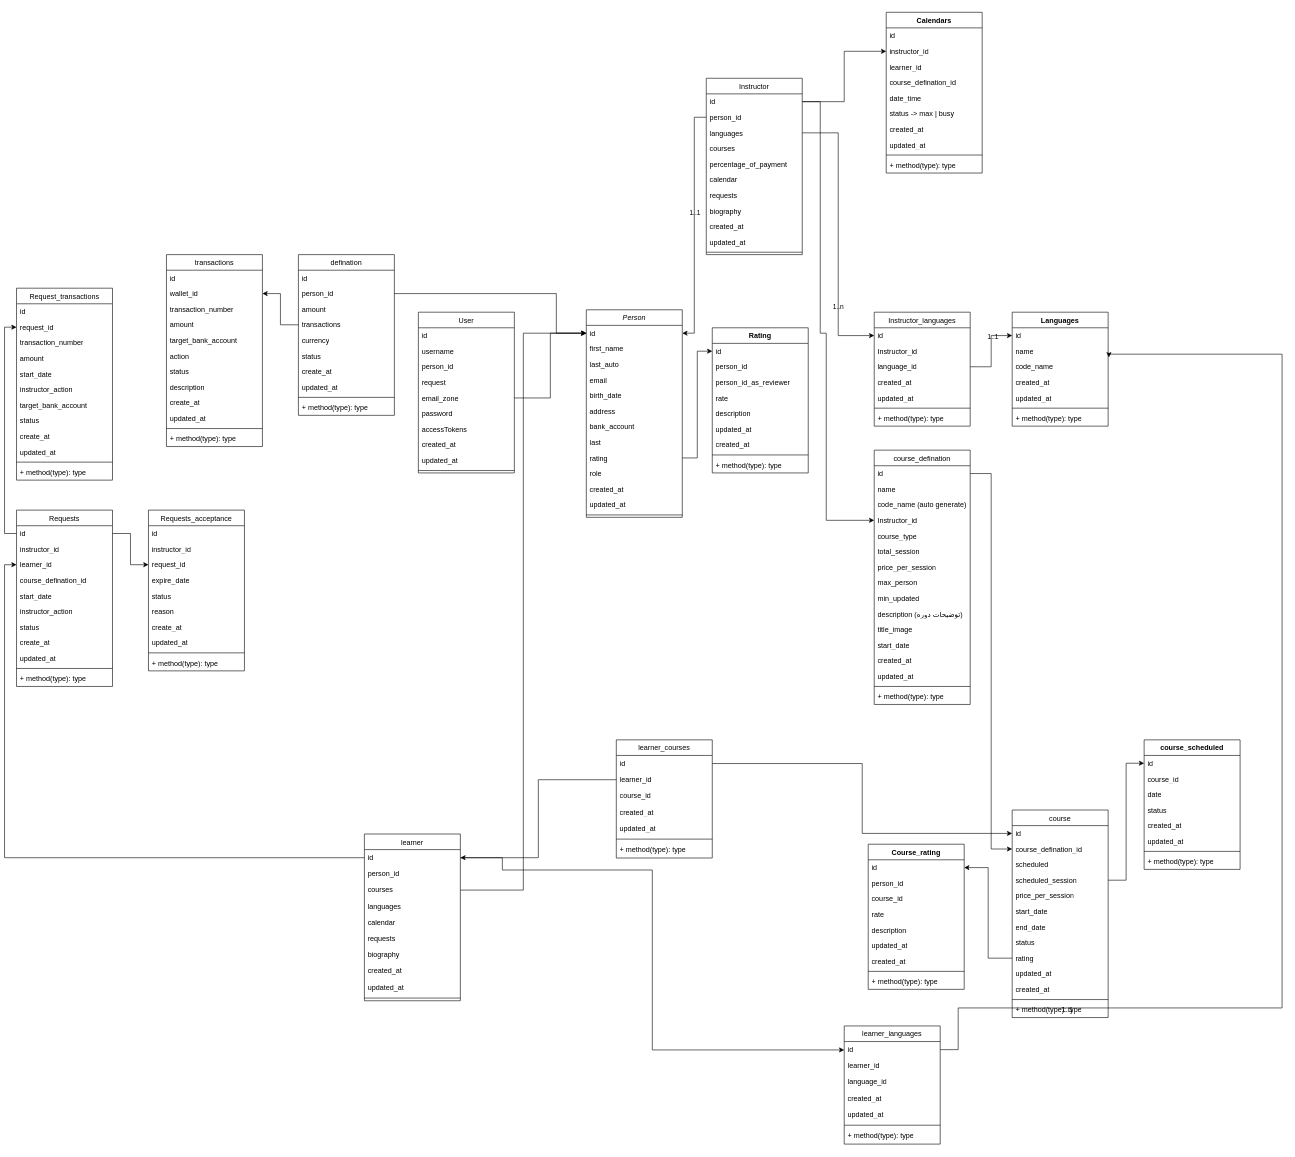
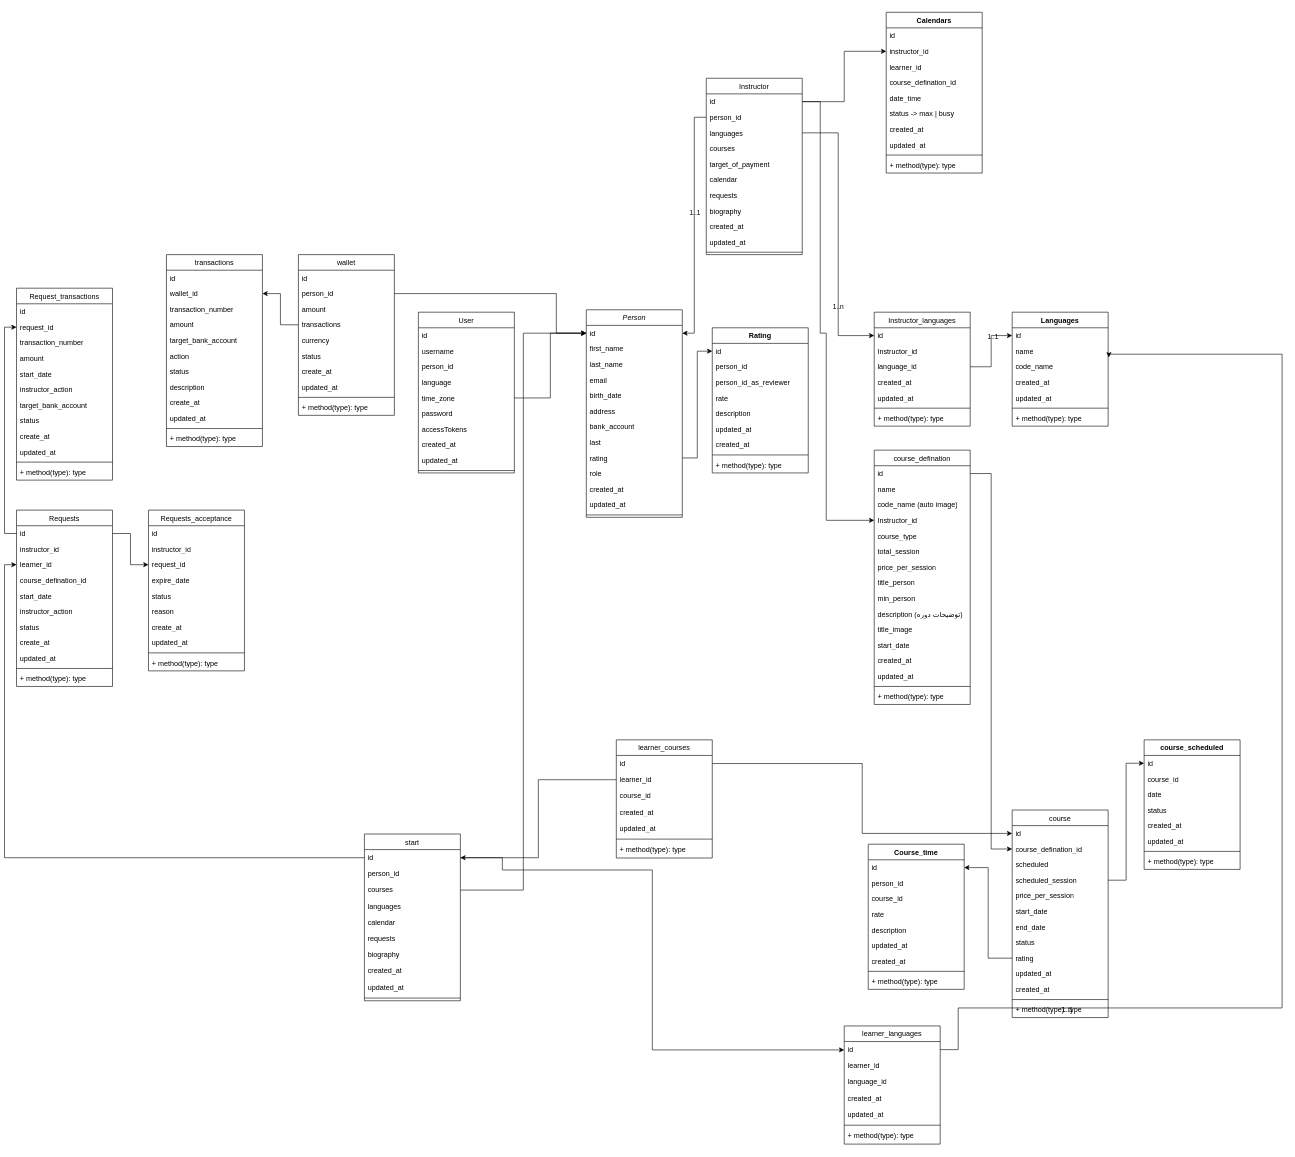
- <mxCell id="21" value="percentage_of_payment" style="text;align=left;verticalAlign=top;spacingLeft=4;spacingRight=4;overflow=hidden;rotatable=0;points=[[0,0.5],[1,0.5]];portConstraint=eastwest;rounded=0;shadow=0;html=0;labelBackgroundColor=none;" parent="16" vertex="1"><mxGeometry y="130" width="160" height="26" as="geometry" /></mxCell>
+ <mxCell id="21" value="target_of_payment" style="text;align=left;verticalAlign=top;spacingLeft=4;spacingRight=4;overflow=hidden;rotatable=0;points=[[0,0.5],[1,0.5]];portConstraint=eastwest;rounded=0;shadow=0;html=0;labelBackgroundColor=none;" parent="16" vertex="1"><mxGeometry y="130" width="160" height="26" as="geometry" /></mxCell>
- <mxCell id="188" value="&lt;span style=&quot;font-weight: 400; text-align: left;&quot;&gt;defination&lt;/span&gt;" style="swimlane;fontStyle=1;align=center;verticalAlign=top;childLayout=stackLayout;horizontal=1;startSize=26;horizontalStack=0;resizeParent=1;resizeParentMax=0;resizeLast=0;collapsible=1;marginBottom=0;whiteSpace=wrap;html=1;labelBackgroundColor=none;" parent="1" vertex="1"><mxGeometry x="490" y="424" width="160" height="268" as="geometry" /></mxCell>
+ <mxCell id="188" value="&lt;span style=&quot;font-weight: 400; text-align: left;&quot;&gt;wallet&lt;/span&gt;" style="swimlane;fontStyle=1;align=center;verticalAlign=top;childLayout=stackLayout;horizontal=1;startSize=26;horizontalStack=0;resizeParent=1;resizeParentMax=0;resizeLast=0;collapsible=1;marginBottom=0;whiteSpace=wrap;html=1;labelBackgroundColor=none;" parent="1" vertex="1"><mxGeometry x="490" y="424" width="160" height="268" as="geometry" /></mxCell>
- <mxCell id="5" value="last_auto" style="text;align=left;verticalAlign=top;spacingLeft=4;spacingRight=4;overflow=hidden;rotatable=0;points=[[0,0.5],[1,0.5]];portConstraint=eastwest;rounded=0;shadow=0;html=0;labelBackgroundColor=none;" parent="2" vertex="1"><mxGeometry y="78" width="160" height="26" as="geometry" /></mxCell>
+ <mxCell id="5" value="last_name" style="text;align=left;verticalAlign=top;spacingLeft=4;spacingRight=4;overflow=hidden;rotatable=0;points=[[0,0.5],[1,0.5]];portConstraint=eastwest;rounded=0;shadow=0;html=0;labelBackgroundColor=none;" parent="2" vertex="1"><mxGeometry y="78" width="160" height="26" as="geometry" /></mxCell>
- <mxCell id="74" value="request" style="text;align=left;verticalAlign=top;spacingLeft=4;spacingRight=4;overflow=hidden;rotatable=0;points=[[0,0.5],[1,0.5]];portConstraint=eastwest;rounded=0;shadow=0;html=0;labelBackgroundColor=none;" parent="70" vertex="1"><mxGeometry y="104" width="160" height="26" as="geometry" /></mxCell>
+ <mxCell id="74" value="language" style="text;align=left;verticalAlign=top;spacingLeft=4;spacingRight=4;overflow=hidden;rotatable=0;points=[[0,0.5],[1,0.5]];portConstraint=eastwest;rounded=0;shadow=0;html=0;labelBackgroundColor=none;" parent="70" vertex="1"><mxGeometry y="104" width="160" height="26" as="geometry" /></mxCell>
- <mxCell id="75" value="email_zone" style="text;align=left;verticalAlign=top;spacingLeft=4;spacingRight=4;overflow=hidden;rotatable=0;points=[[0,0.5],[1,0.5]];portConstraint=eastwest;rounded=0;shadow=0;html=0;labelBackgroundColor=none;" parent="70" vertex="1"><mxGeometry y="130" width="160" height="26" as="geometry" /></mxCell>
+ <mxCell id="75" value="time_zone" style="text;align=left;verticalAlign=top;spacingLeft=4;spacingRight=4;overflow=hidden;rotatable=0;points=[[0,0.5],[1,0.5]];portConstraint=eastwest;rounded=0;shadow=0;html=0;labelBackgroundColor=none;" parent="70" vertex="1"><mxGeometry y="130" width="160" height="26" as="geometry" /></mxCell>
- <mxCell id="87" value="&lt;span style=&quot;text-align: center; white-space: nowrap;&quot;&gt;code_name (auto generate)&lt;/span&gt;" style="text;strokeColor=none;fillColor=none;align=left;verticalAlign=top;spacingLeft=4;spacingRight=4;overflow=hidden;rotatable=0;points=[[0,0.5],[1,0.5]];portConstraint=eastwest;whiteSpace=wrap;html=1;labelBackgroundColor=none;" parent="84" vertex="1"><mxGeometry y="78" width="160" height="26" as="geometry" /></mxCell>
+ <mxCell id="87" value="&lt;span style=&quot;text-align: center; white-space: nowrap;&quot;&gt;code_name (auto image)&lt;/span&gt;" style="text;strokeColor=none;fillColor=none;align=left;verticalAlign=top;spacingLeft=4;spacingRight=4;overflow=hidden;rotatable=0;points=[[0,0.5],[1,0.5]];portConstraint=eastwest;whiteSpace=wrap;html=1;labelBackgroundColor=none;" parent="84" vertex="1"><mxGeometry y="78" width="160" height="26" as="geometry" /></mxCell>
- <mxCell id="92" value="&lt;span style=&quot;text-align: center;&quot;&gt;&lt;span style=&quot;text-wrap-mode: nowrap;&quot;&gt;max_person&lt;/span&gt;&lt;/span&gt;" style="text;strokeColor=none;fillColor=none;align=left;verticalAlign=top;spacingLeft=4;spacingRight=4;overflow=hidden;rotatable=0;points=[[0,0.5],[1,0.5]];portConstraint=eastwest;whiteSpace=wrap;html=1;labelBackgroundColor=none;" parent="84" vertex="1"><mxGeometry y="208" width="160" height="26" as="geometry" /></mxCell>
+ <mxCell id="92" value="&lt;span style=&quot;text-align: center;&quot;&gt;&lt;span style=&quot;text-wrap-mode: nowrap;&quot;&gt;title_person&lt;/span&gt;&lt;/span&gt;" style="text;strokeColor=none;fillColor=none;align=left;verticalAlign=top;spacingLeft=4;spacingRight=4;overflow=hidden;rotatable=0;points=[[0,0.5],[1,0.5]];portConstraint=eastwest;whiteSpace=wrap;html=1;labelBackgroundColor=none;" parent="84" vertex="1"><mxGeometry y="208" width="160" height="26" as="geometry" /></mxCell>
- <mxCell id="93" value="&lt;span style=&quot;text-align: center;&quot;&gt;&lt;span style=&quot;text-wrap-mode: nowrap;&quot;&gt;min_updated&lt;/span&gt;&lt;/span&gt;" style="text;strokeColor=none;fillColor=none;align=left;verticalAlign=top;spacingLeft=4;spacingRight=4;overflow=hidden;rotatable=0;points=[[0,0.5],[1,0.5]];portConstraint=eastwest;whiteSpace=wrap;html=1;labelBackgroundColor=none;" parent="84" vertex="1"><mxGeometry y="234" width="160" height="26" as="geometry" /></mxCell>
+ <mxCell id="93" value="&lt;span style=&quot;text-align: center;&quot;&gt;&lt;span style=&quot;text-wrap-mode: nowrap;&quot;&gt;min_person&lt;/span&gt;&lt;/span&gt;" style="text;strokeColor=none;fillColor=none;align=left;verticalAlign=top;spacingLeft=4;spacingRight=4;overflow=hidden;rotatable=0;points=[[0,0.5],[1,0.5]];portConstraint=eastwest;whiteSpace=wrap;html=1;labelBackgroundColor=none;" parent="84" vertex="1"><mxGeometry y="234" width="160" height="26" as="geometry" /></mxCell>
- <mxCell id="46" value="learner" style="swimlane;fontStyle=0;align=center;verticalAlign=top;childLayout=stackLayout;horizontal=1;startSize=26;horizontalStack=0;resizeParent=1;resizeLast=0;collapsible=1;marginBottom=0;rounded=0;shadow=0;strokeWidth=1;labelBackgroundColor=none;" parent="1" vertex="1"><mxGeometry x="600" y="1390" width="160" height="278" as="geometry"><mxRectangle x="540" y="36" width="160" height="26" as="alternateBounds" /></mxGeometry></mxCell>
+ <mxCell id="46" value="start" style="swimlane;fontStyle=0;align=center;verticalAlign=top;childLayout=stackLayout;horizontal=1;startSize=26;horizontalStack=0;resizeParent=1;resizeLast=0;collapsible=1;marginBottom=0;rounded=0;shadow=0;strokeWidth=1;labelBackgroundColor=none;" parent="1" vertex="1"><mxGeometry x="600" y="1390" width="160" height="278" as="geometry"><mxRectangle x="540" y="36" width="160" height="26" as="alternateBounds" /></mxGeometry></mxCell>
- <mxCell id="224" value="Course_rating" style="swimlane;fontStyle=1;align=center;verticalAlign=top;childLayout=stackLayout;horizontal=1;startSize=26;horizontalStack=0;resizeParent=1;resizeParentMax=0;resizeLast=0;collapsible=1;marginBottom=0;whiteSpace=wrap;html=1;labelBackgroundColor=none;" parent="1" vertex="1"><mxGeometry x="1440" y="1407" width="160" height="242" as="geometry" /></mxCell>
+ <mxCell id="224" value="Course_time" style="swimlane;fontStyle=1;align=center;verticalAlign=top;childLayout=stackLayout;horizontal=1;startSize=26;horizontalStack=0;resizeParent=1;resizeParentMax=0;resizeLast=0;collapsible=1;marginBottom=0;whiteSpace=wrap;html=1;labelBackgroundColor=none;" parent="1" vertex="1"><mxGeometry x="1440" y="1407" width="160" height="242" as="geometry" /></mxCell>
